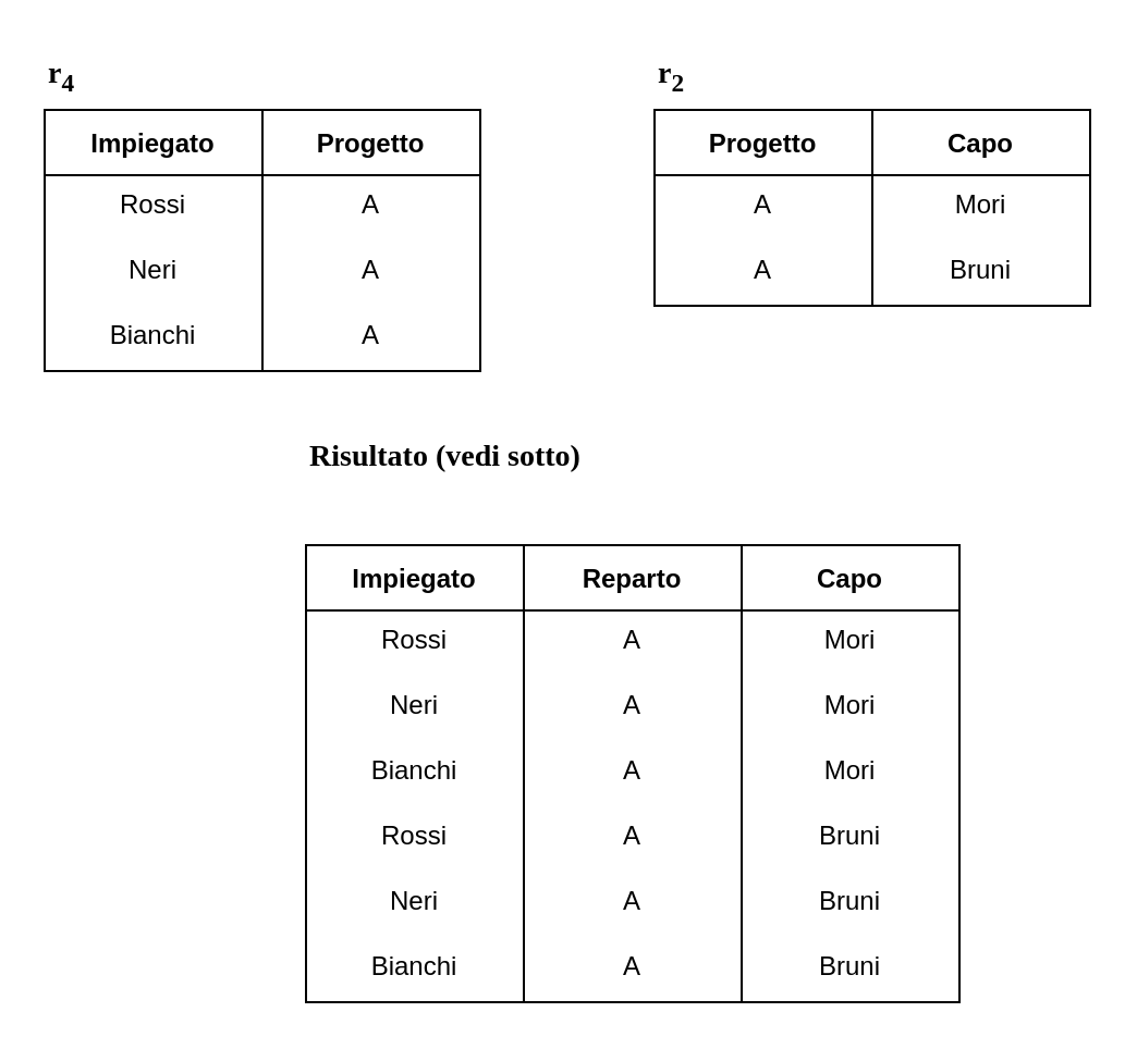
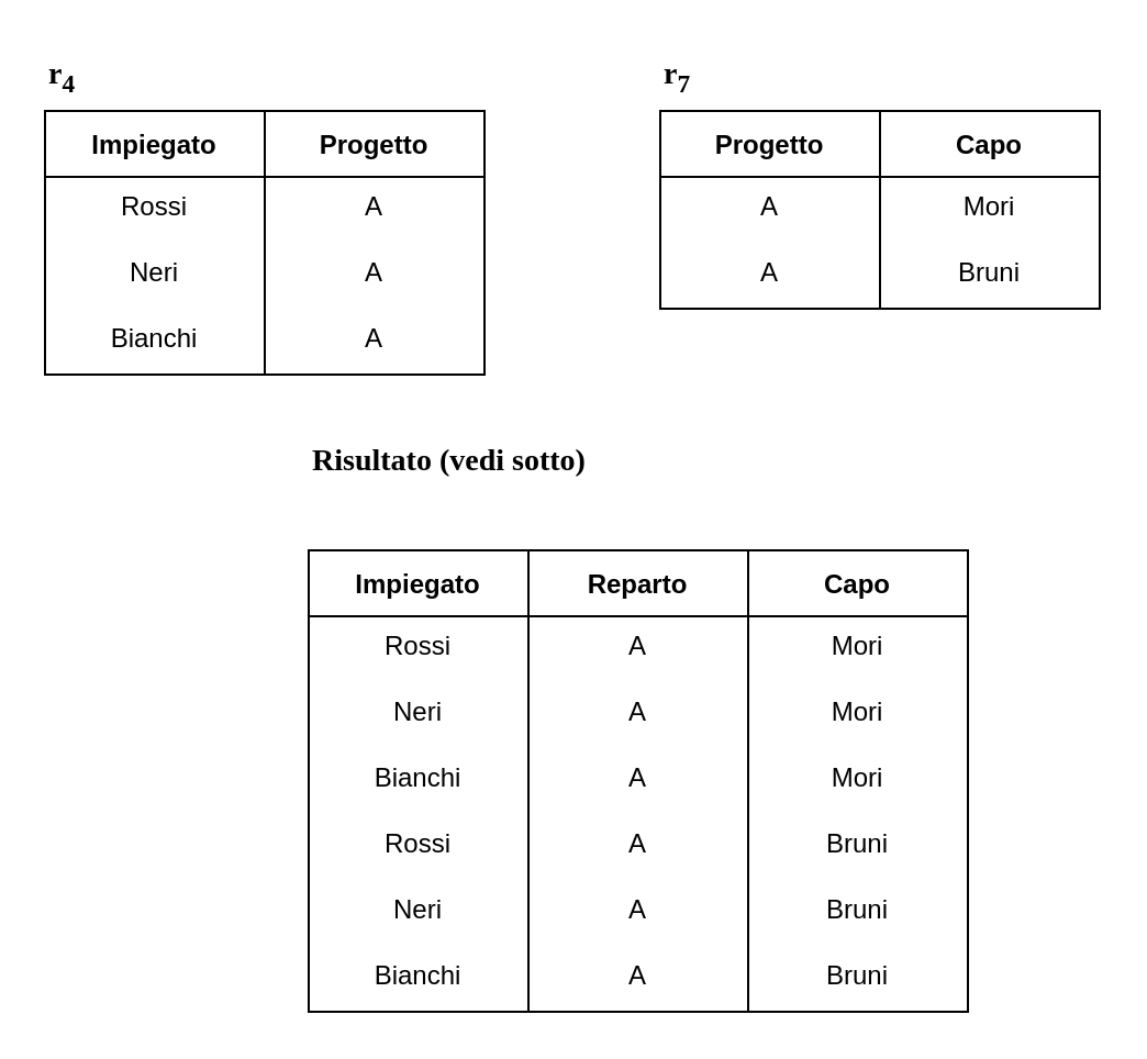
- <mxCell id="17" value="r&lt;sub&gt;2&lt;/sub&gt;" style="text;html=1;align=left;verticalAlign=middle;resizable=0;points=[];autosize=1;strokeColor=none;fillColor=none;fontStyle=1;fontFamily=Times New Roman;fontSize=14;" parent="1" vertex="1"><mxGeometry x="300" y="20" width="40" height="30" as="geometry" /></mxCell>
+ <mxCell id="17" value="r&lt;sub&gt;7&lt;/sub&gt;" style="text;html=1;align=left;verticalAlign=middle;resizable=0;points=[];autosize=1;strokeColor=none;fillColor=none;fontStyle=1;fontFamily=Times New Roman;fontSize=14;" parent="1" vertex="1"><mxGeometry x="300" y="20" width="40" height="30" as="geometry" /></mxCell>
